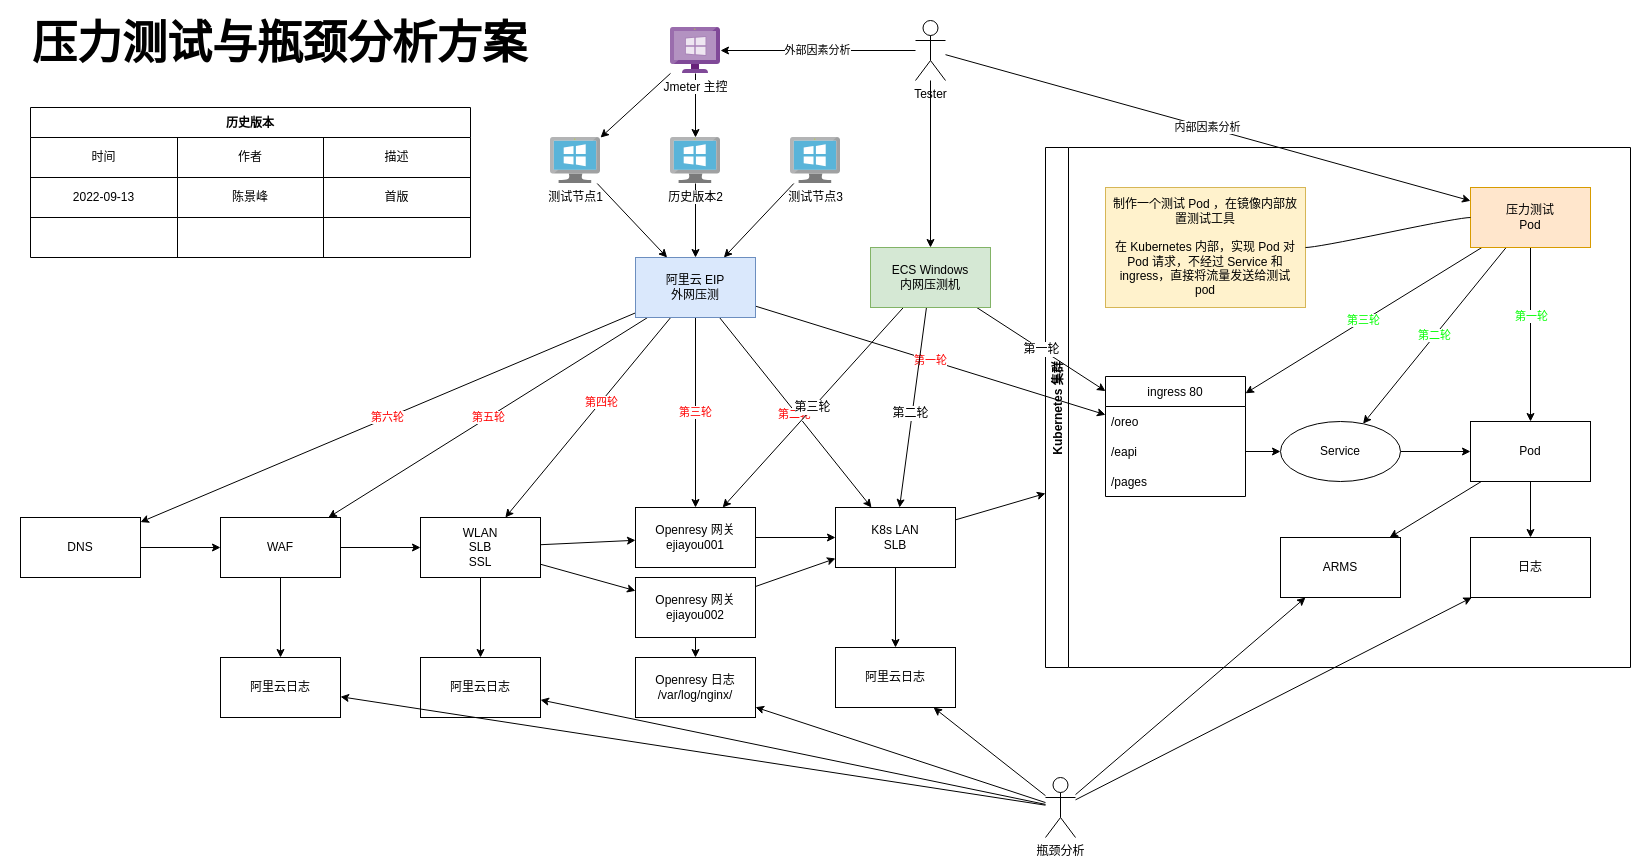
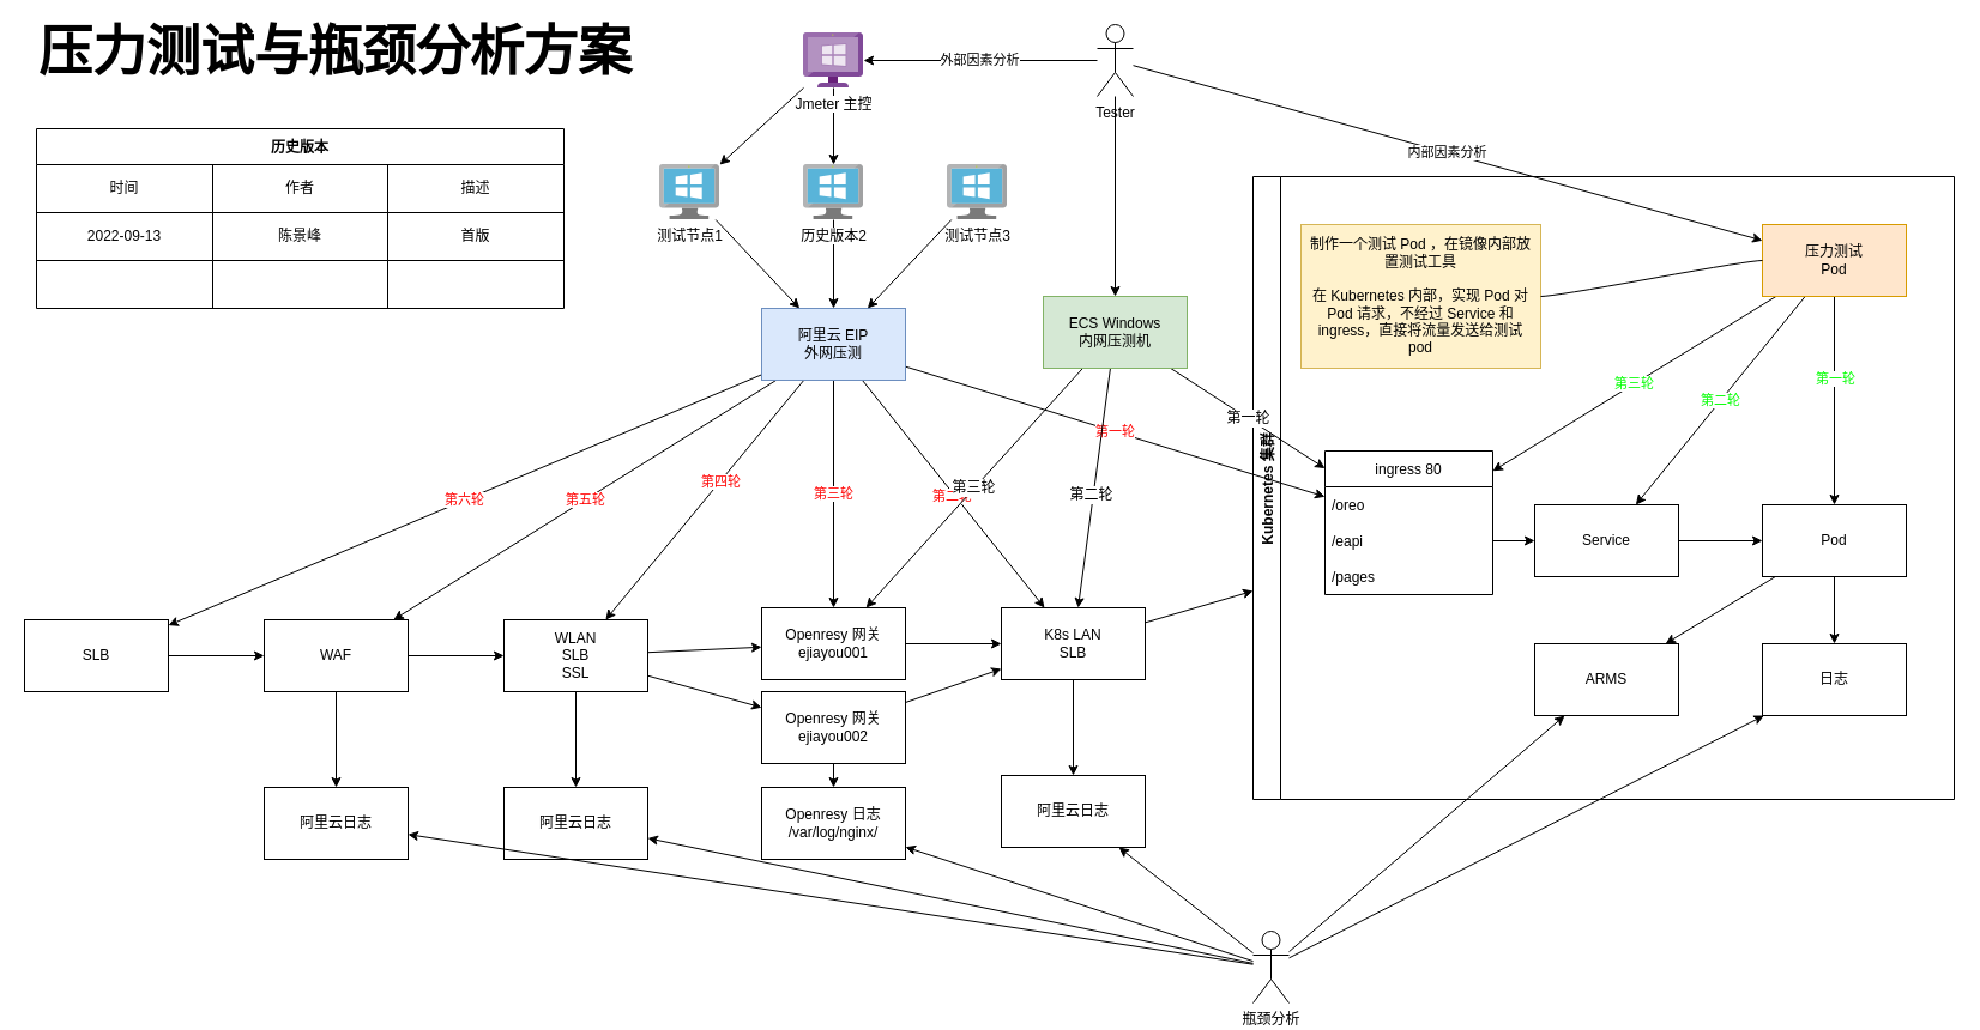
- <mxCell id="19" value="制作一个测试 Pod ，在镜像内部放置测试工具&lt;br&gt;&lt;br&gt;在 Kubernetes 内部，实现 Pod 对 Pod 请求，不经过 Service 和 ingress，直接将流量发送给测试 pod" style="whiteSpace=wrap;html=1;rounded=0;arcSize=50;align=center;verticalAlign=middle;strokeWidth=1;autosize=1;spacing=4;treeFolding=1;treeMoving=1;newEdgeStyle={&quot;edgeStyle&quot;:&quot;entityRelationEdgeStyle&quot;,&quot;startArrow&quot;:&quot;none&quot;,&quot;endArrow&quot;:&quot;none&quot;,&quot;segment&quot;:10,&quot;curved&quot;:1};glass=0;fillColor=#fff2cc;strokeColor=#d6b656;" parent="2" vertex="1"><mxGeometry x="60" y="40" width="200" height="120" as="geometry" /></mxCell>
+ <mxCell id="19" value="制作一个测试 Pod ，在镜像内部放置测试工具&lt;br&gt;&lt;br&gt;在 Kubernetes 内部，实现 Pod 对 Pod 请求，不经过 Service 和 ingress，直接将流量发送给测试 pod" style="whiteSpace=wrap;html=1;rounded=0;arcSize=50;align=center;verticalAlign=middle;strokeWidth=1;autosize=1;spacing=4;treeFolding=1;treeMoving=1;newEdgeStyle={&quot;edgeStyle&quot;:&quot;entityRelationEdgeStyle&quot;,&quot;startArrow&quot;:&quot;none&quot;,&quot;endArrow&quot;:&quot;none&quot;,&quot;segment&quot;:10,&quot;curved&quot;:1};glass=0;fillColor=#fff2cc;strokeColor=#d6b656;" parent="2" vertex="1"><mxGeometry x="40" y="40" width="200" height="120" as="geometry" /></mxCell>
- <mxCell id="8" value="Service" style="ellipse;whiteSpace=wrap;html=1;" parent="2" vertex="1"><mxGeometry x="235" y="274" width="120" height="60" as="geometry" /></mxCell>
+ <mxCell id="8" value="Service" style="rounded=0;whiteSpace=wrap;html=1;" parent="2" vertex="1"><mxGeometry x="235" y="274" width="120" height="60" as="geometry" /></mxCell>
- <mxCell id="27" value="DNS" style="whiteSpace=wrap;html=1;verticalAlign=middle;" parent="1" vertex="1"><mxGeometry x="20" y="517" width="120" height="60" as="geometry" /></mxCell>
+ <mxCell id="27" value="SLB" style="whiteSpace=wrap;html=1;verticalAlign=middle;" parent="1" vertex="1"><mxGeometry x="20" y="517" width="120" height="60" as="geometry" /></mxCell>
